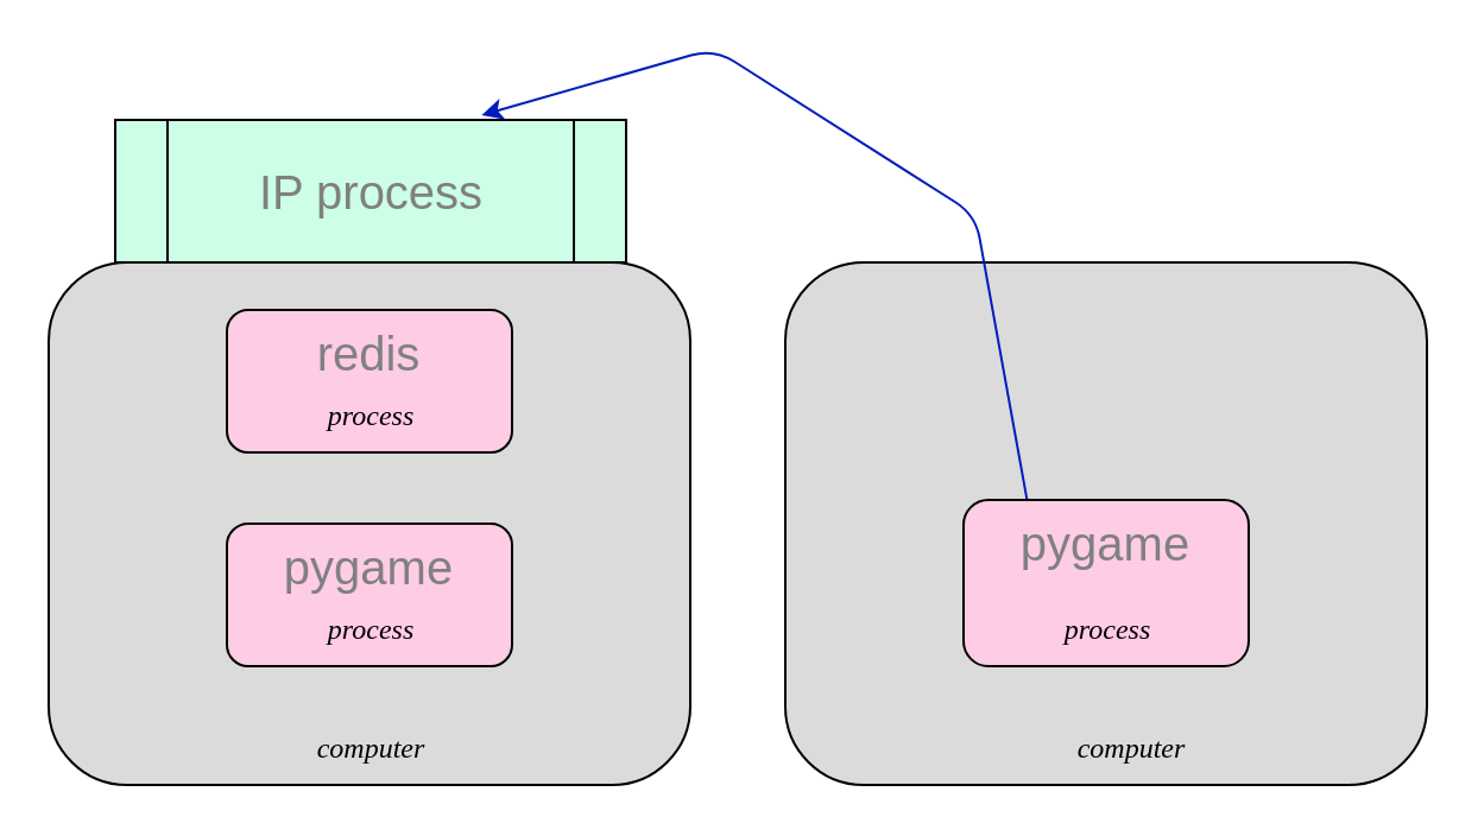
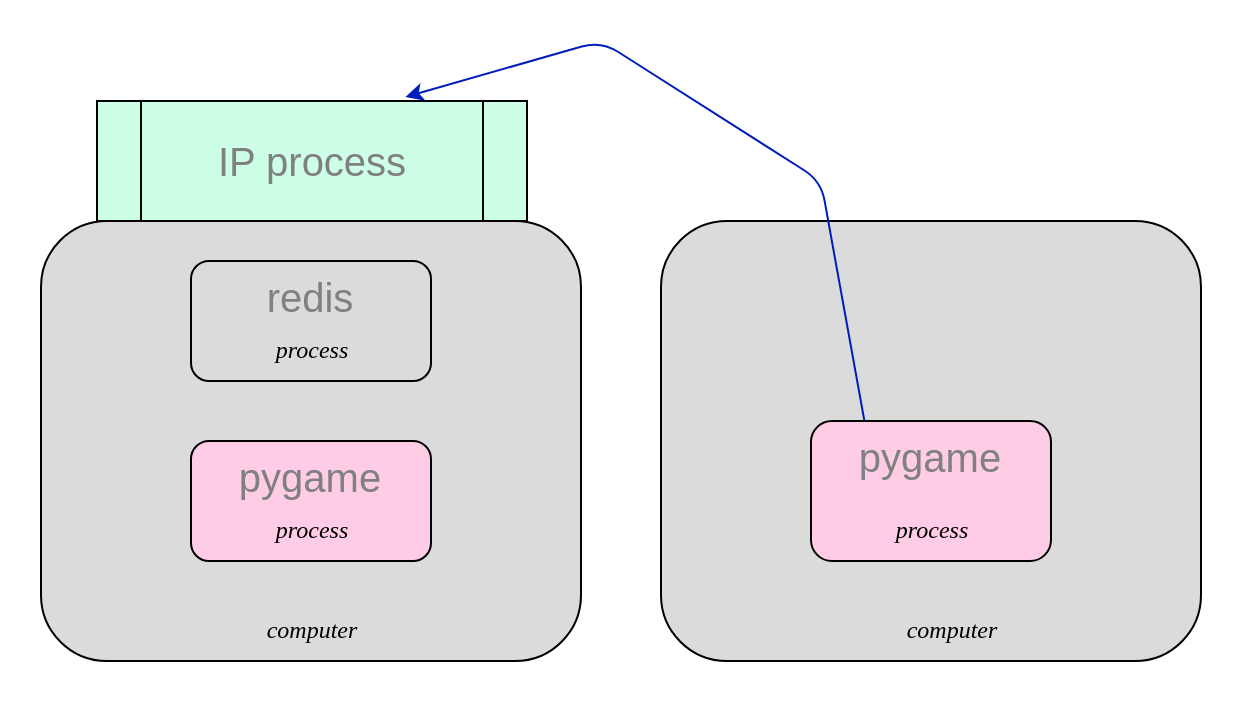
- <mxCell id="4" value="&lt;div style=&quot;text-align: center&quot;&gt;&lt;span style=&quot;letter-spacing: 0px&quot;&gt;redis&lt;/span&gt;&lt;/div&gt;" style="rounded=1;whiteSpace=wrap;html=1;align=center;fontSize=20;fillColor=#FFCCE6;fontColor=#808080;verticalAlign=top;" parent="1" vertex="1"><mxGeometry x="95" y="130" width="120" height="60" as="geometry" /></mxCell>
+ <mxCell id="4" value="&lt;div style=&quot;text-align: center&quot;&gt;&lt;span style=&quot;letter-spacing: 0px&quot;&gt;redis&lt;/span&gt;&lt;/div&gt;" style="rounded=1;whiteSpace=wrap;html=1;align=center;fontSize=20;fillColor=#dbdbdb;fontColor=#808080;verticalAlign=top;" parent="1" vertex="1"><mxGeometry x="95" y="130" width="120" height="60" as="geometry" /></mxCell>
